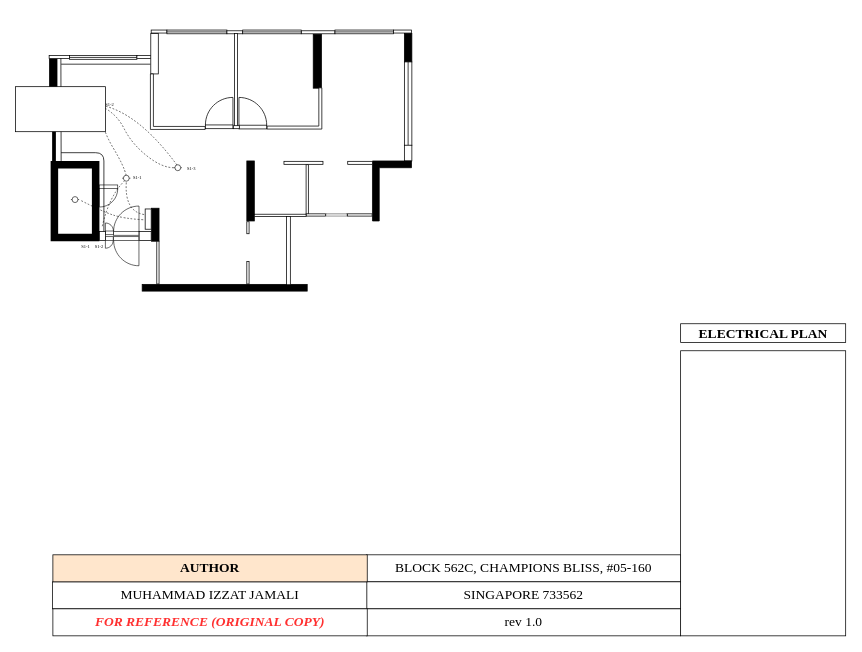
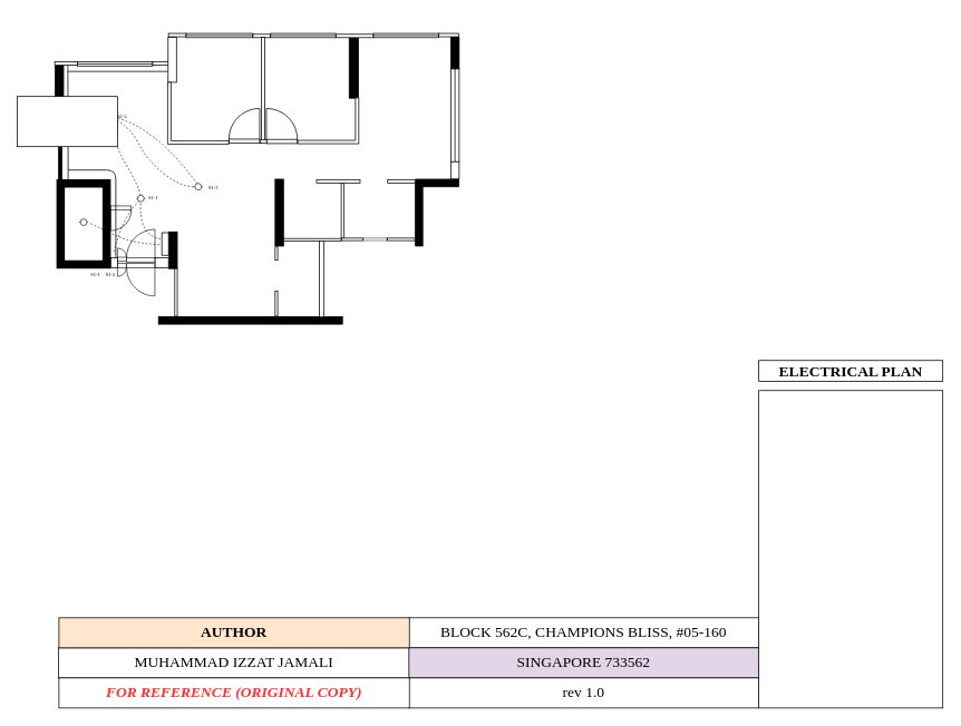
- <mxCell id="75" value="&lt;h2&gt;&lt;font face=&quot;Verdana&quot;&gt;&lt;span style=&quot;line-height: 150%; font-weight: normal;&quot;&gt;SINGAPORE 733562&lt;/span&gt;&lt;/font&gt;&lt;/h2&gt;" style="rounded=0;whiteSpace=wrap;html=1;" parent="1" vertex="1"><mxGeometry x="487.75" y="775" width="419" height="36" as="geometry" /></mxCell>
+ <mxCell id="75" value="&lt;h2&gt;&lt;font face=&quot;Verdana&quot;&gt;&lt;span style=&quot;line-height: 150%; font-weight: normal;&quot;&gt;SINGAPORE 733562&lt;/span&gt;&lt;/font&gt;&lt;/h2&gt;" style="rounded=0;whiteSpace=wrap;html=1;fillColor=#e1d5e7;" parent="1" vertex="1"><mxGeometry x="487.75" y="775" width="419" height="36" as="geometry" /></mxCell>
